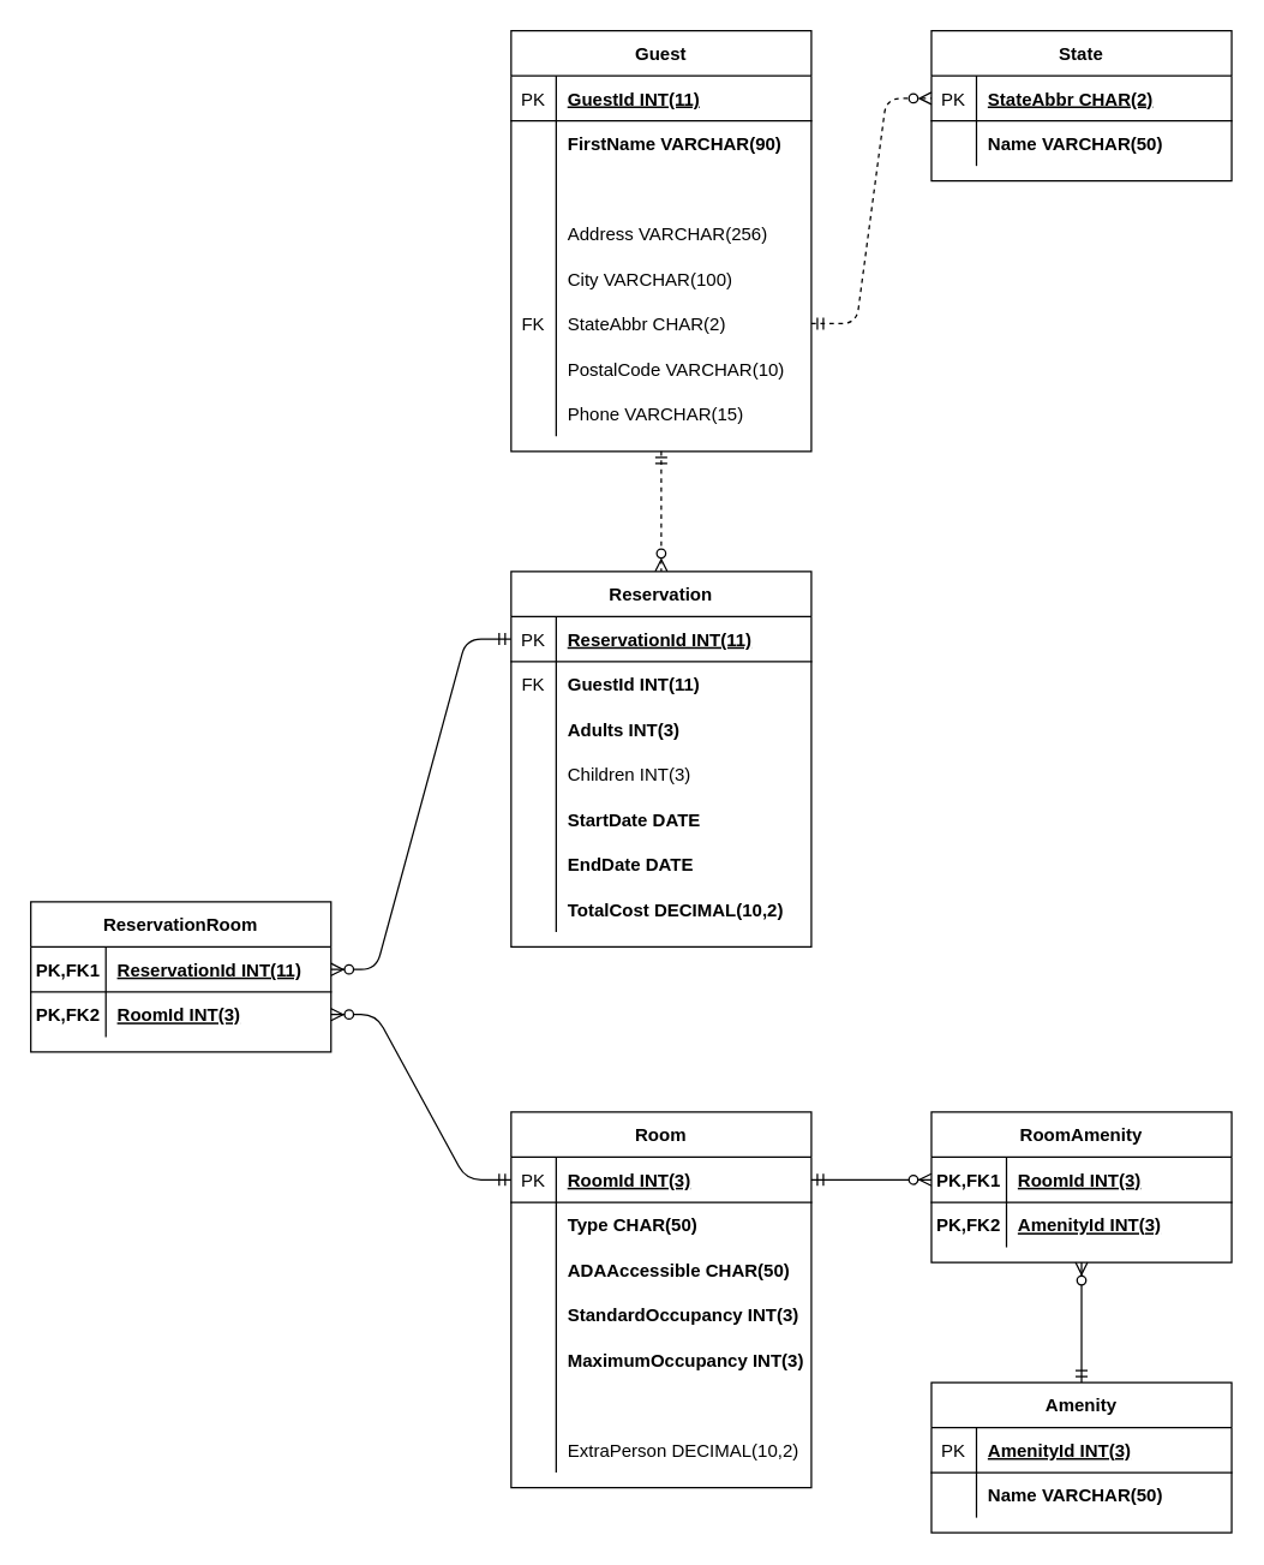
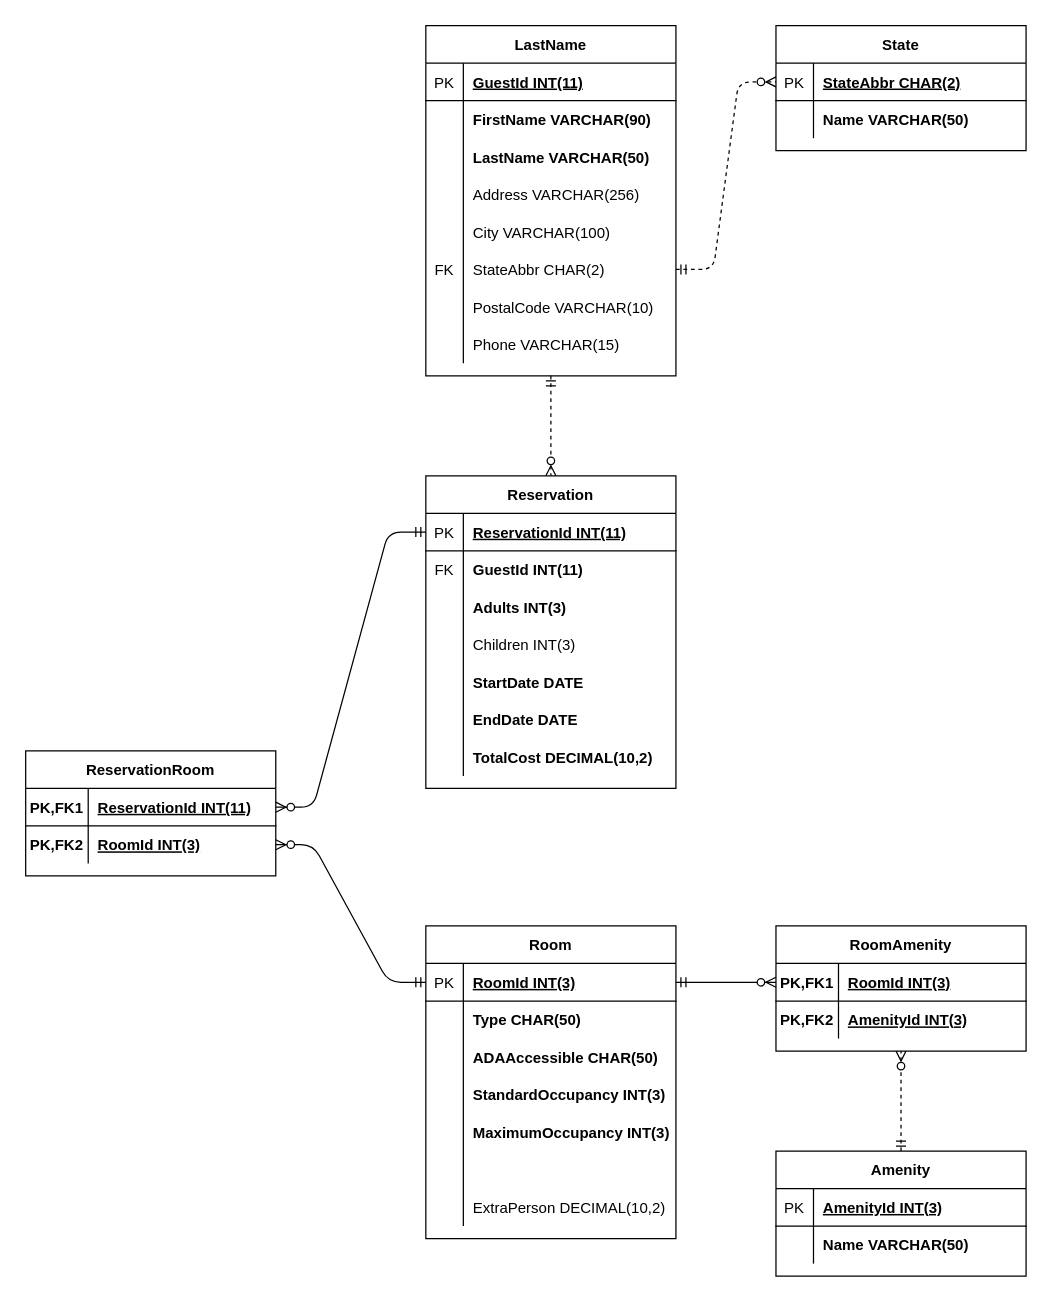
- <mxCell id="38" value="Guest" style="shape=table;startSize=30;container=1;collapsible=1;childLayout=tableLayout;fixedRows=1;rowLines=0;fontStyle=1;align=center;resizeLast=1;" vertex="1" parent="1"><mxGeometry x="340" y="20" width="200" height="280" as="geometry" /></mxCell>
+ <mxCell id="38" value="LastName" style="shape=table;startSize=30;container=1;collapsible=1;childLayout=tableLayout;fixedRows=1;rowLines=0;fontStyle=1;align=center;resizeLast=1;" vertex="1" parent="1"><mxGeometry x="340" y="20" width="200" height="280" as="geometry" /></mxCell>
+ <mxCell id="47" value="LastName VARCHAR(50)" style="shape=partialRectangle;overflow=hidden;connectable=0;fillColor=none;top=0;left=0;bottom=0;right=0;align=left;spacingLeft=6;fontStyle=1" vertex="1" parent="45"><mxGeometry x="30" width="170" height="30" as="geometry" /></mxCell>
- <mxCell id="94" value="" style="endArrow=none;html=1;endArrow=ERzeroToMany;startArrow=ERmandOne;exitX=0.5;exitY=0;exitDx=0;exitDy=0;entryX=0.5;entryY=1;entryDx=0;entryDy=0;" edge="1" parent="1" source="9" target="2"><mxGeometry width="50" height="50" relative="1" as="geometry"><mxPoint x="719.5" y="930" as="sourcePoint" /><mxPoint x="719.5" y="850" as="targetPoint" /><Array as="points" /></mxGeometry></mxCell>
+ <mxCell id="94" value="" style="endArrow=none;html=1;endArrow=ERzeroToMany;startArrow=ERmandOne;exitX=0.5;exitY=0;exitDx=0;exitDy=0;entryX=0.5;entryY=1;entryDx=0;entryDy=0;dashed=1;" edge="1" parent="1" source="9" target="2"><mxGeometry width="50" height="50" relative="1" as="geometry"><mxPoint x="719.5" y="930" as="sourcePoint" /><mxPoint x="719.5" y="850" as="targetPoint" /><Array as="points" /></mxGeometry></mxCell>
